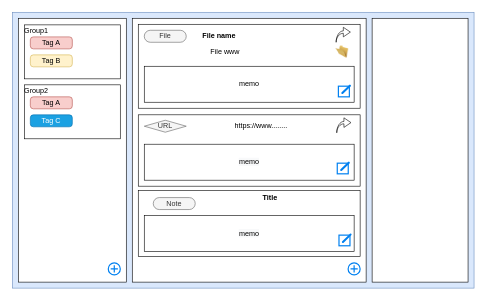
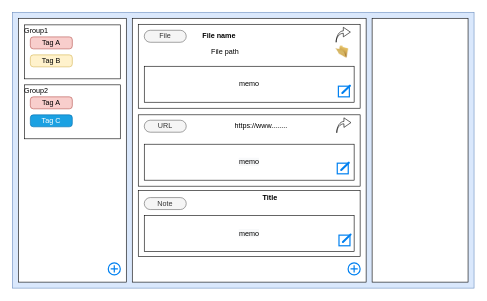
- <mxCell id="19" value="File www" style="text;html=1;strokeColor=none;fillColor=none;align=center;verticalAlign=middle;whiteSpace=wrap;rounded=0;shadow=0;glass=0;sketch=0;perimeterSpacing=1;" vertex="1" parent="1"><mxGeometry x="330" y="76" width="90" height="20" as="geometry" /></mxCell>
+ <mxCell id="19" value="File path" style="text;html=1;strokeColor=none;fillColor=none;align=center;verticalAlign=middle;whiteSpace=wrap;rounded=0;shadow=0;glass=0;sketch=0;perimeterSpacing=1;" vertex="1" parent="1"><mxGeometry x="330" y="76" width="90" height="20" as="geometry" /></mxCell>
- <mxCell id="25" value="URL" style="rhombus;whiteSpace=wrap;html=1;shadow=0;glass=0;sketch=0;arcSize=50;fillColor=#f5f5f5;strokeColor=#666666;fontColor=#333333;" vertex="1" parent="1"><mxGeometry x="240" y="200" width="70" height="20" as="geometry" /></mxCell>
+ <mxCell id="25" value="URL" style="rounded=1;whiteSpace=wrap;html=1;shadow=0;glass=0;sketch=0;arcSize=50;fillColor=#f5f5f5;strokeColor=#666666;fontColor=#333333;" vertex="1" parent="1"><mxGeometry x="240" y="200" width="70" height="20" as="geometry" /></mxCell>
- <mxCell id="31" value="Note" style="rounded=1;whiteSpace=wrap;html=1;shadow=0;glass=0;sketch=0;arcSize=50;fillColor=#f5f5f5;strokeColor=#666666;fontColor=#333333;" vertex="1" parent="1"><mxGeometry x="255" y="329" width="70" height="20" as="geometry" /></mxCell>
+ <mxCell id="31" value="Note" style="rounded=1;whiteSpace=wrap;html=1;shadow=0;glass=0;sketch=0;arcSize=50;fillColor=#f5f5f5;strokeColor=#666666;fontColor=#333333;" vertex="1" parent="1"><mxGeometry x="240" y="329" width="70" height="20" as="geometry" /></mxCell>
